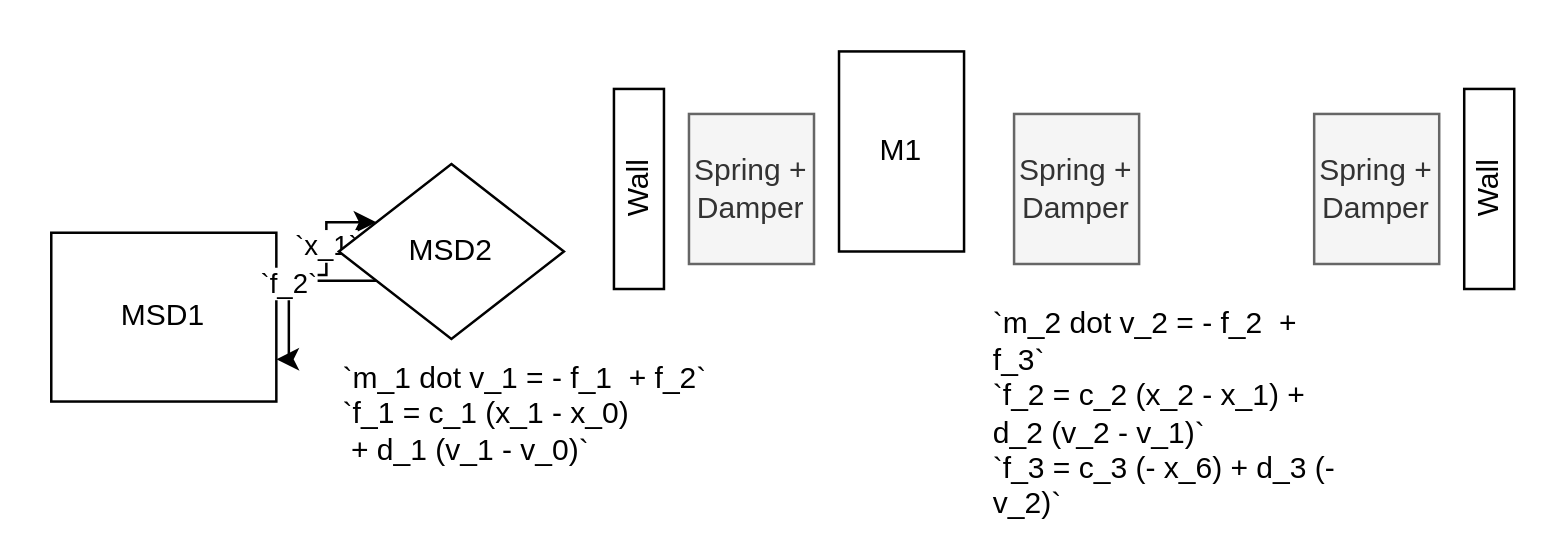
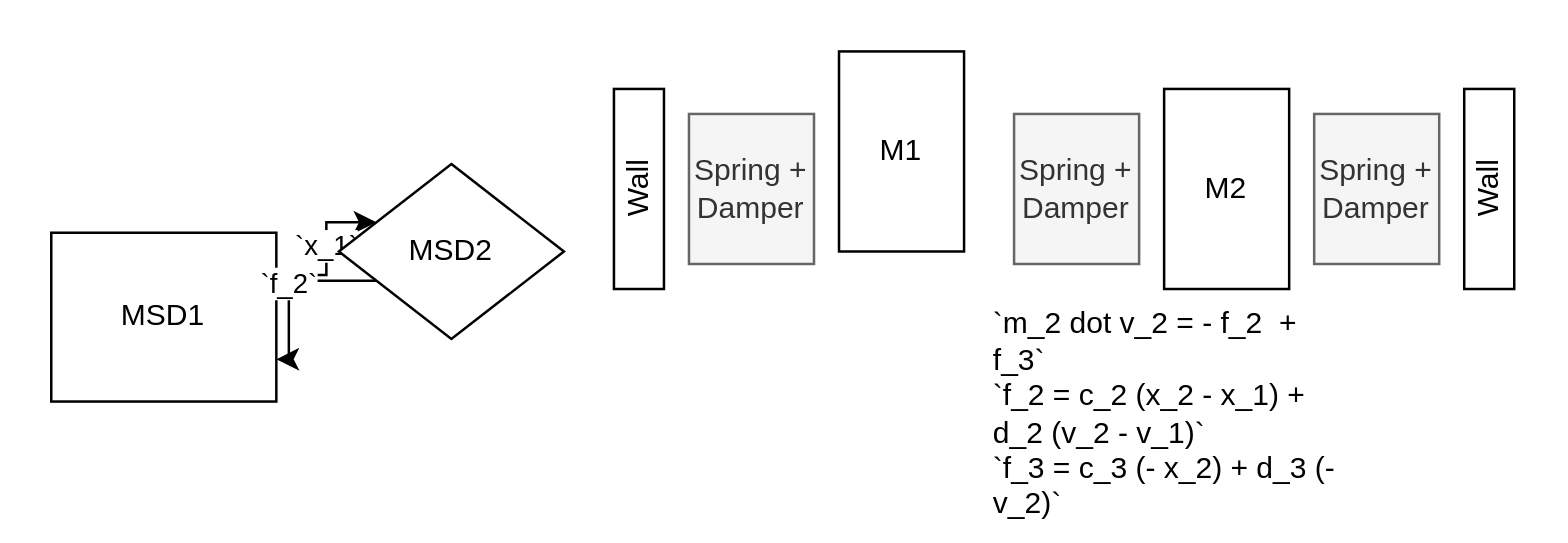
+ <mxCell id="9" value="M2" style="rounded=0;whiteSpace=wrap;html=1;" parent="1" vertex="1"><mxGeometry x="465" y="35" width="50" height="80" as="geometry" /></mxCell>
- <mxCell id="13" value="`m_1 dot v_1 = - f_1  + f_2`&#10;`f_1 = c_1 (x_1 - x_0)&#10; + d_1 (v_1 - v_0)`" style="text;strokeColor=none;fillColor=none;align=left;verticalAlign=middle;whiteSpace=wrap;rounded=0;" parent="1" vertex="1"><mxGeometry x="135" y="135" width="210" height="60" as="geometry" /></mxCell>
- <mxCell id="14" value="`m_2 dot v_2 = - f_2  + f_3`&#10;`f_2 = c_2 (x_2 - x_1) + d_2 (v_2 - v_1)`&#10;`f_3 = c_3 (- x_6) + d_3 (- v_2)`" style="text;strokeColor=none;fillColor=none;align=left;verticalAlign=middle;whiteSpace=wrap;rounded=0;" parent="1" vertex="1"><mxGeometry x="395" y="135" width="140" height="60" as="geometry" /></mxCell>
+ <mxCell id="14" value="`m_2 dot v_2 = - f_2  + f_3`&#10;`f_2 = c_2 (x_2 - x_1) + d_2 (v_2 - v_1)`&#10;`f_3 = c_3 (- x_2) + d_3 (- v_2)`" style="text;strokeColor=none;fillColor=none;align=left;verticalAlign=middle;whiteSpace=wrap;rounded=0;" parent="1" vertex="1"><mxGeometry x="395" y="135" width="140" height="60" as="geometry" /></mxCell>
